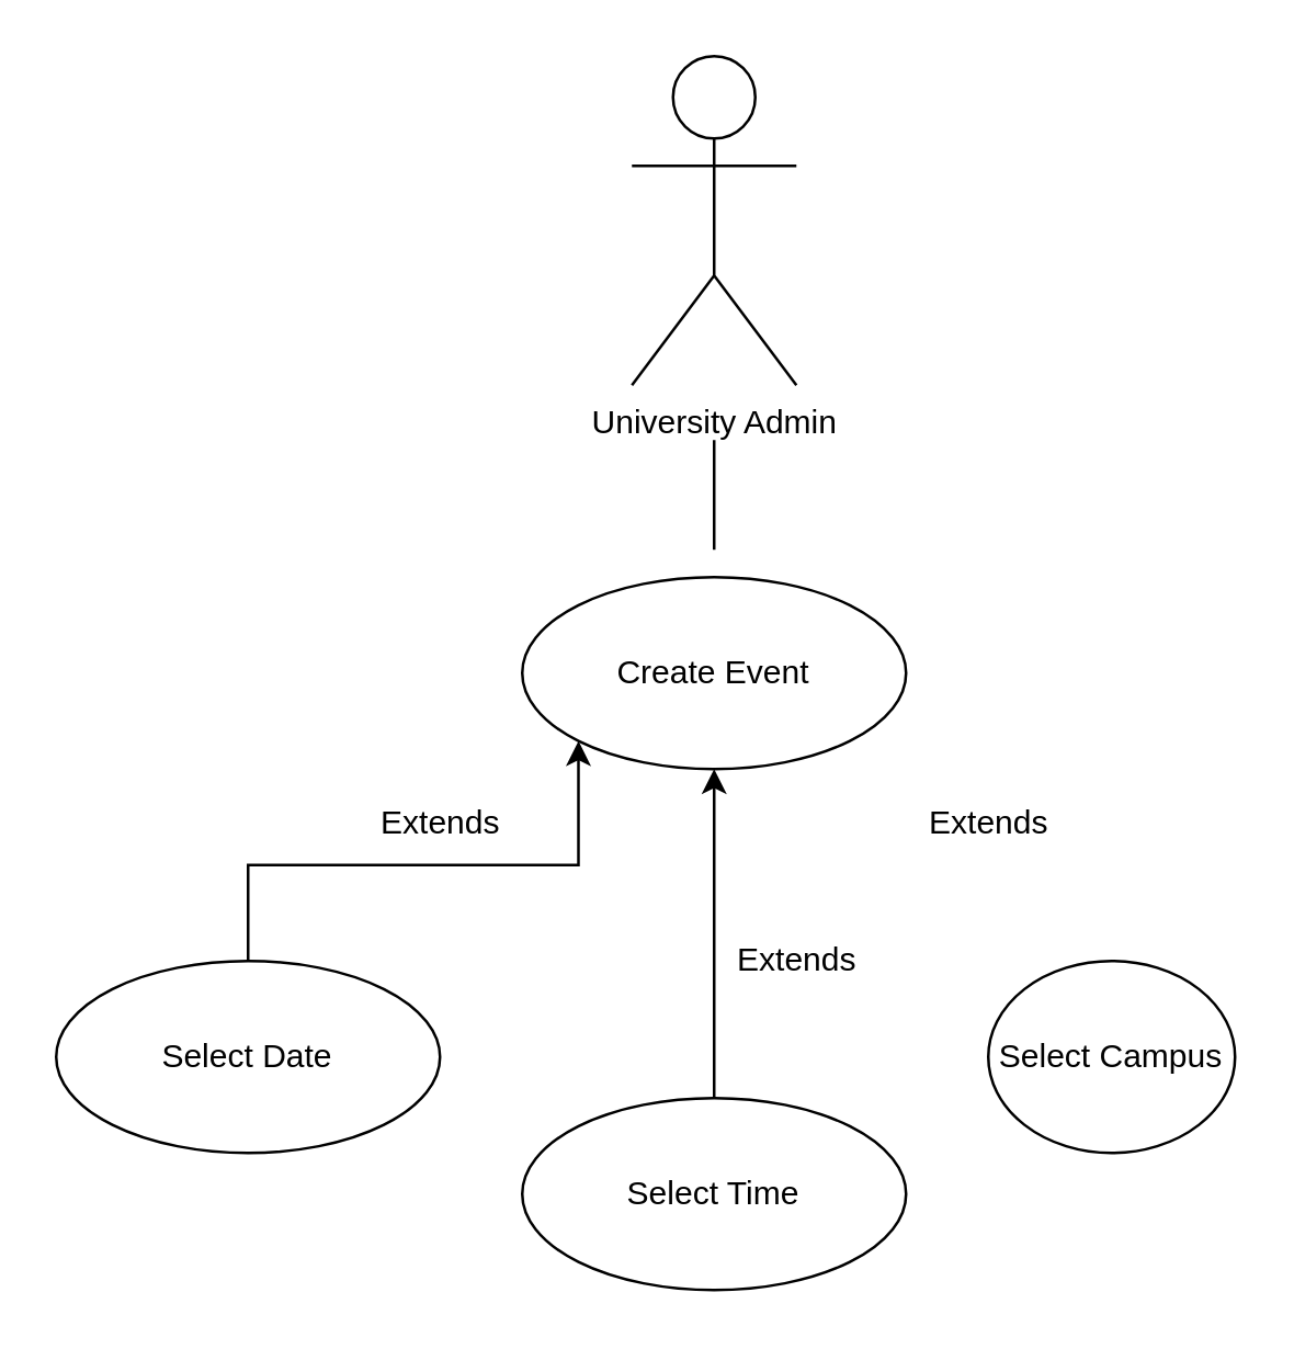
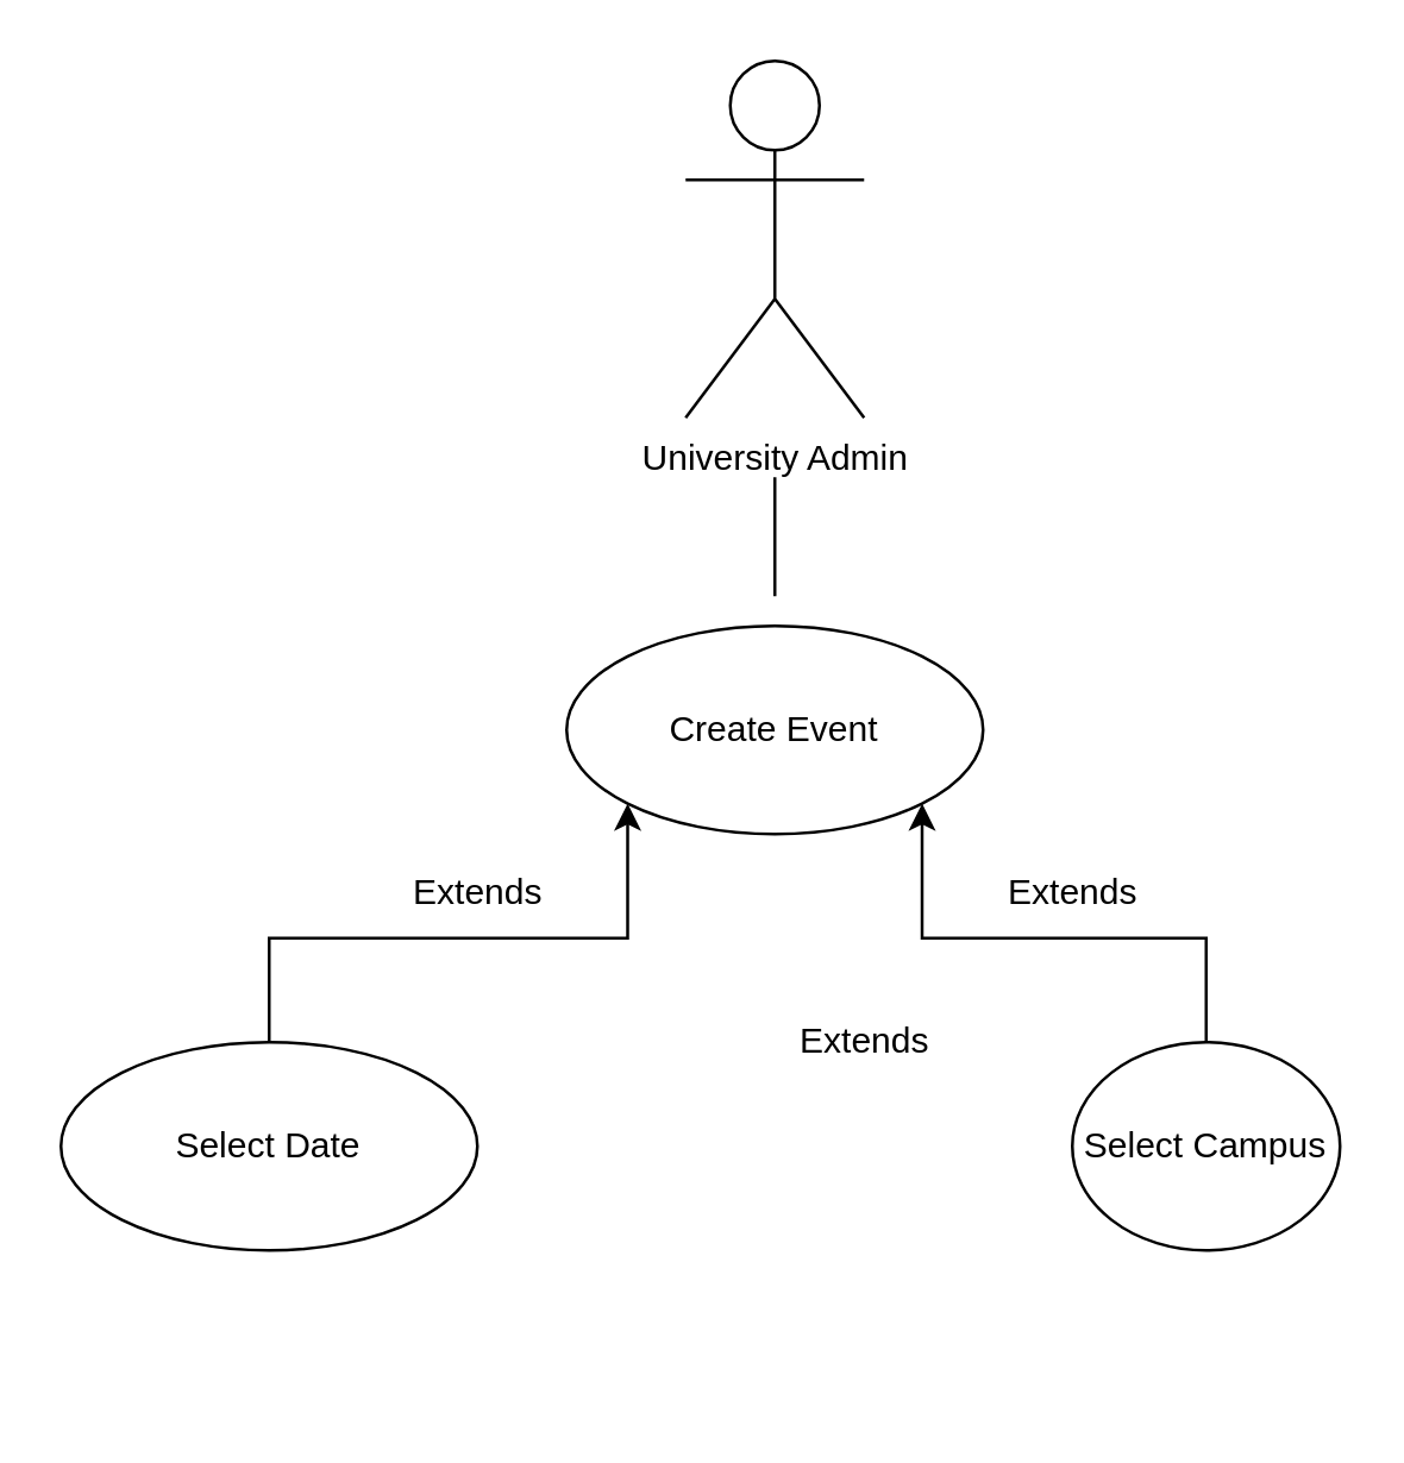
+ <mxCell id="8" style="edgeStyle=orthogonalEdgeStyle;rounded=0;orthogonalLoop=1;jettySize=auto;html=1;exitX=0.5;exitY=0;exitDx=0;exitDy=0;entryX=1;entryY=1;entryDx=0;entryDy=0;" edge="1" parent="1" source="9" target="3"><mxGeometry relative="1" as="geometry" /></mxCell>
- <mxCell id="6" style="edgeStyle=orthogonalEdgeStyle;rounded=0;orthogonalLoop=1;jettySize=auto;html=1;exitX=0.5;exitY=0;exitDx=0;exitDy=0;entryX=0.5;entryY=1;entryDx=0;entryDy=0;" edge="1" parent="1" source="7" target="3"><mxGeometry relative="1" as="geometry" /></mxCell>
- <mxCell id="7" value="Select Time" style="ellipse;whiteSpace=wrap;html=1;" vertex="1" parent="1"><mxGeometry x="190" y="400" width="140" height="70" as="geometry" /></mxCell>
